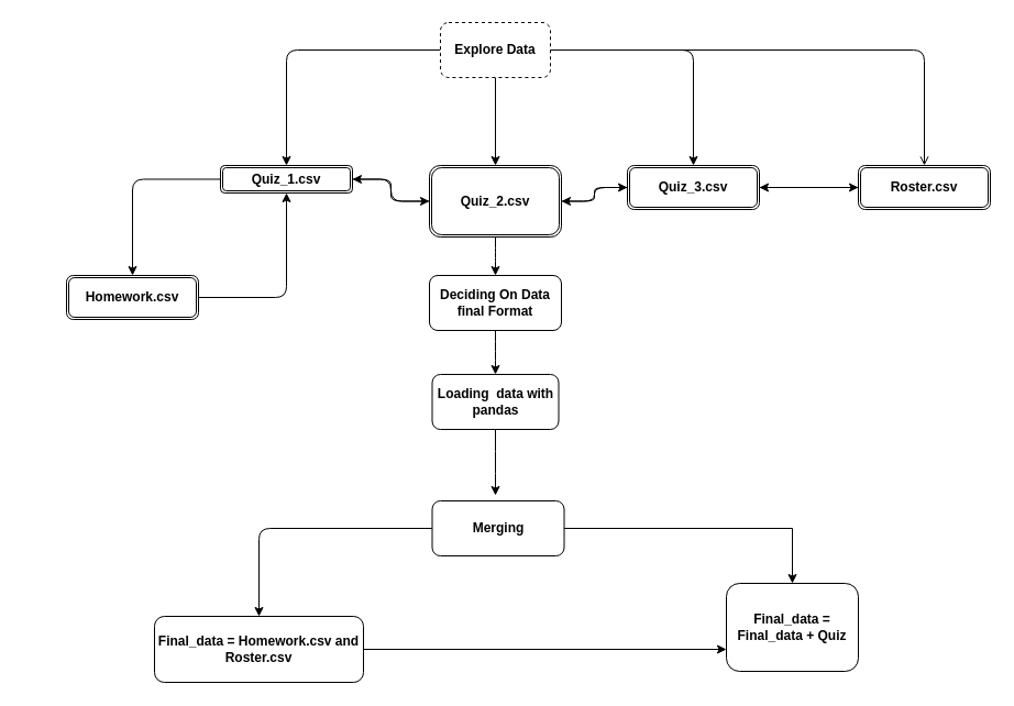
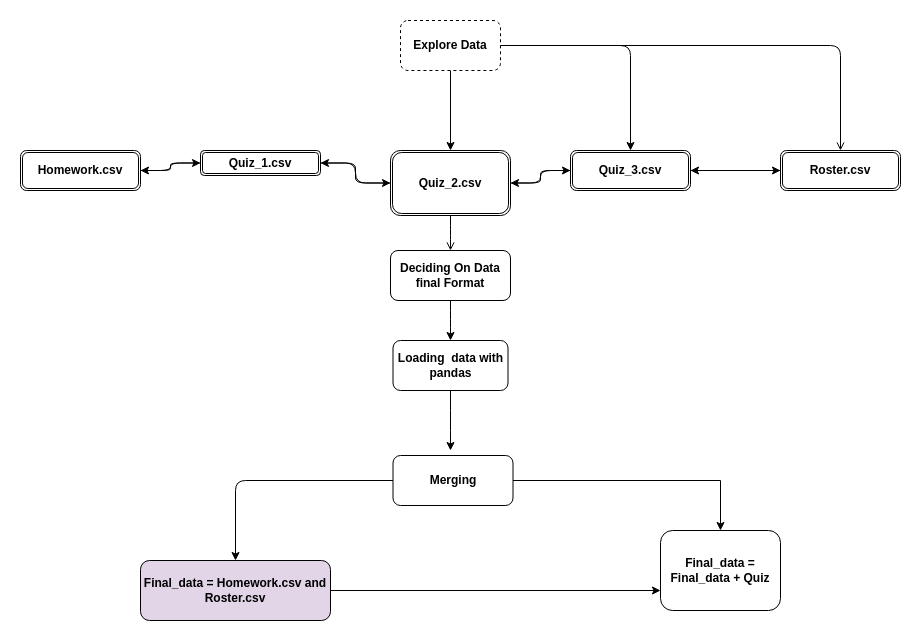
- <mxCell id="4" style="edgeStyle=orthogonalEdgeStyle;orthogonalLoop=1;jettySize=auto;html=1;entryX=0.5;entryY=0;entryDx=0;entryDy=0;" edge="1" parent="1" source="6" target="17"><mxGeometry relative="1" as="geometry"><Array as="points"><mxPoint x="260" y="45" /></Array></mxGeometry></mxCell>
- <mxCell id="11" style="edgeStyle=orthogonalEdgeStyle;orthogonalLoop=1;jettySize=auto;html=1;entryX=0.5;entryY=0;entryDx=0;entryDy=0;" edge="1" parent="1" source="14" target="22"><mxGeometry relative="1" as="geometry" /></mxCell>
+ <mxCell id="11" style="edgeStyle=orthogonalEdgeStyle;orthogonalLoop=1;jettySize=auto;html=1;entryX=0.5;entryY=0;entryDx=0;entryDy=0;endArrow=open;" edge="1" parent="1" source="14" target="22"><mxGeometry relative="1" as="geometry" /></mxCell>
- <mxCell id="8" value="Homework.csv" style="shape=ext;double=1;whiteSpace=wrap;html=1;horizontal=1;fontStyle=1;rounded=1;" vertex="1" parent="1"><mxGeometry x="60" y="250" width="120" height="40" as="geometry" /></mxCell>
+ <mxCell id="8" value="Homework.csv" style="shape=ext;double=1;whiteSpace=wrap;html=1;horizontal=1;fontStyle=1;rounded=1;" vertex="1" parent="1"><mxGeometry x="20" y="150" width="120" height="40" as="geometry" /></mxCell>
- <mxCell id="29" value="&lt;b&gt;Final_data = Homework.csv and Roster.csv&lt;/b&gt;" style="whiteSpace=wrap;html=1;rounded=1;" vertex="1" parent="1"><mxGeometry x="140" y="560" width="190" height="60" as="geometry" /></mxCell>
+ <mxCell id="29" value="&lt;b&gt;Final_data = Homework.csv and Roster.csv&lt;/b&gt;" style="whiteSpace=wrap;html=1;rounded=1;fillColor=#e1d5e7;" vertex="1" parent="1"><mxGeometry x="140" y="560" width="190" height="60" as="geometry" /></mxCell>
